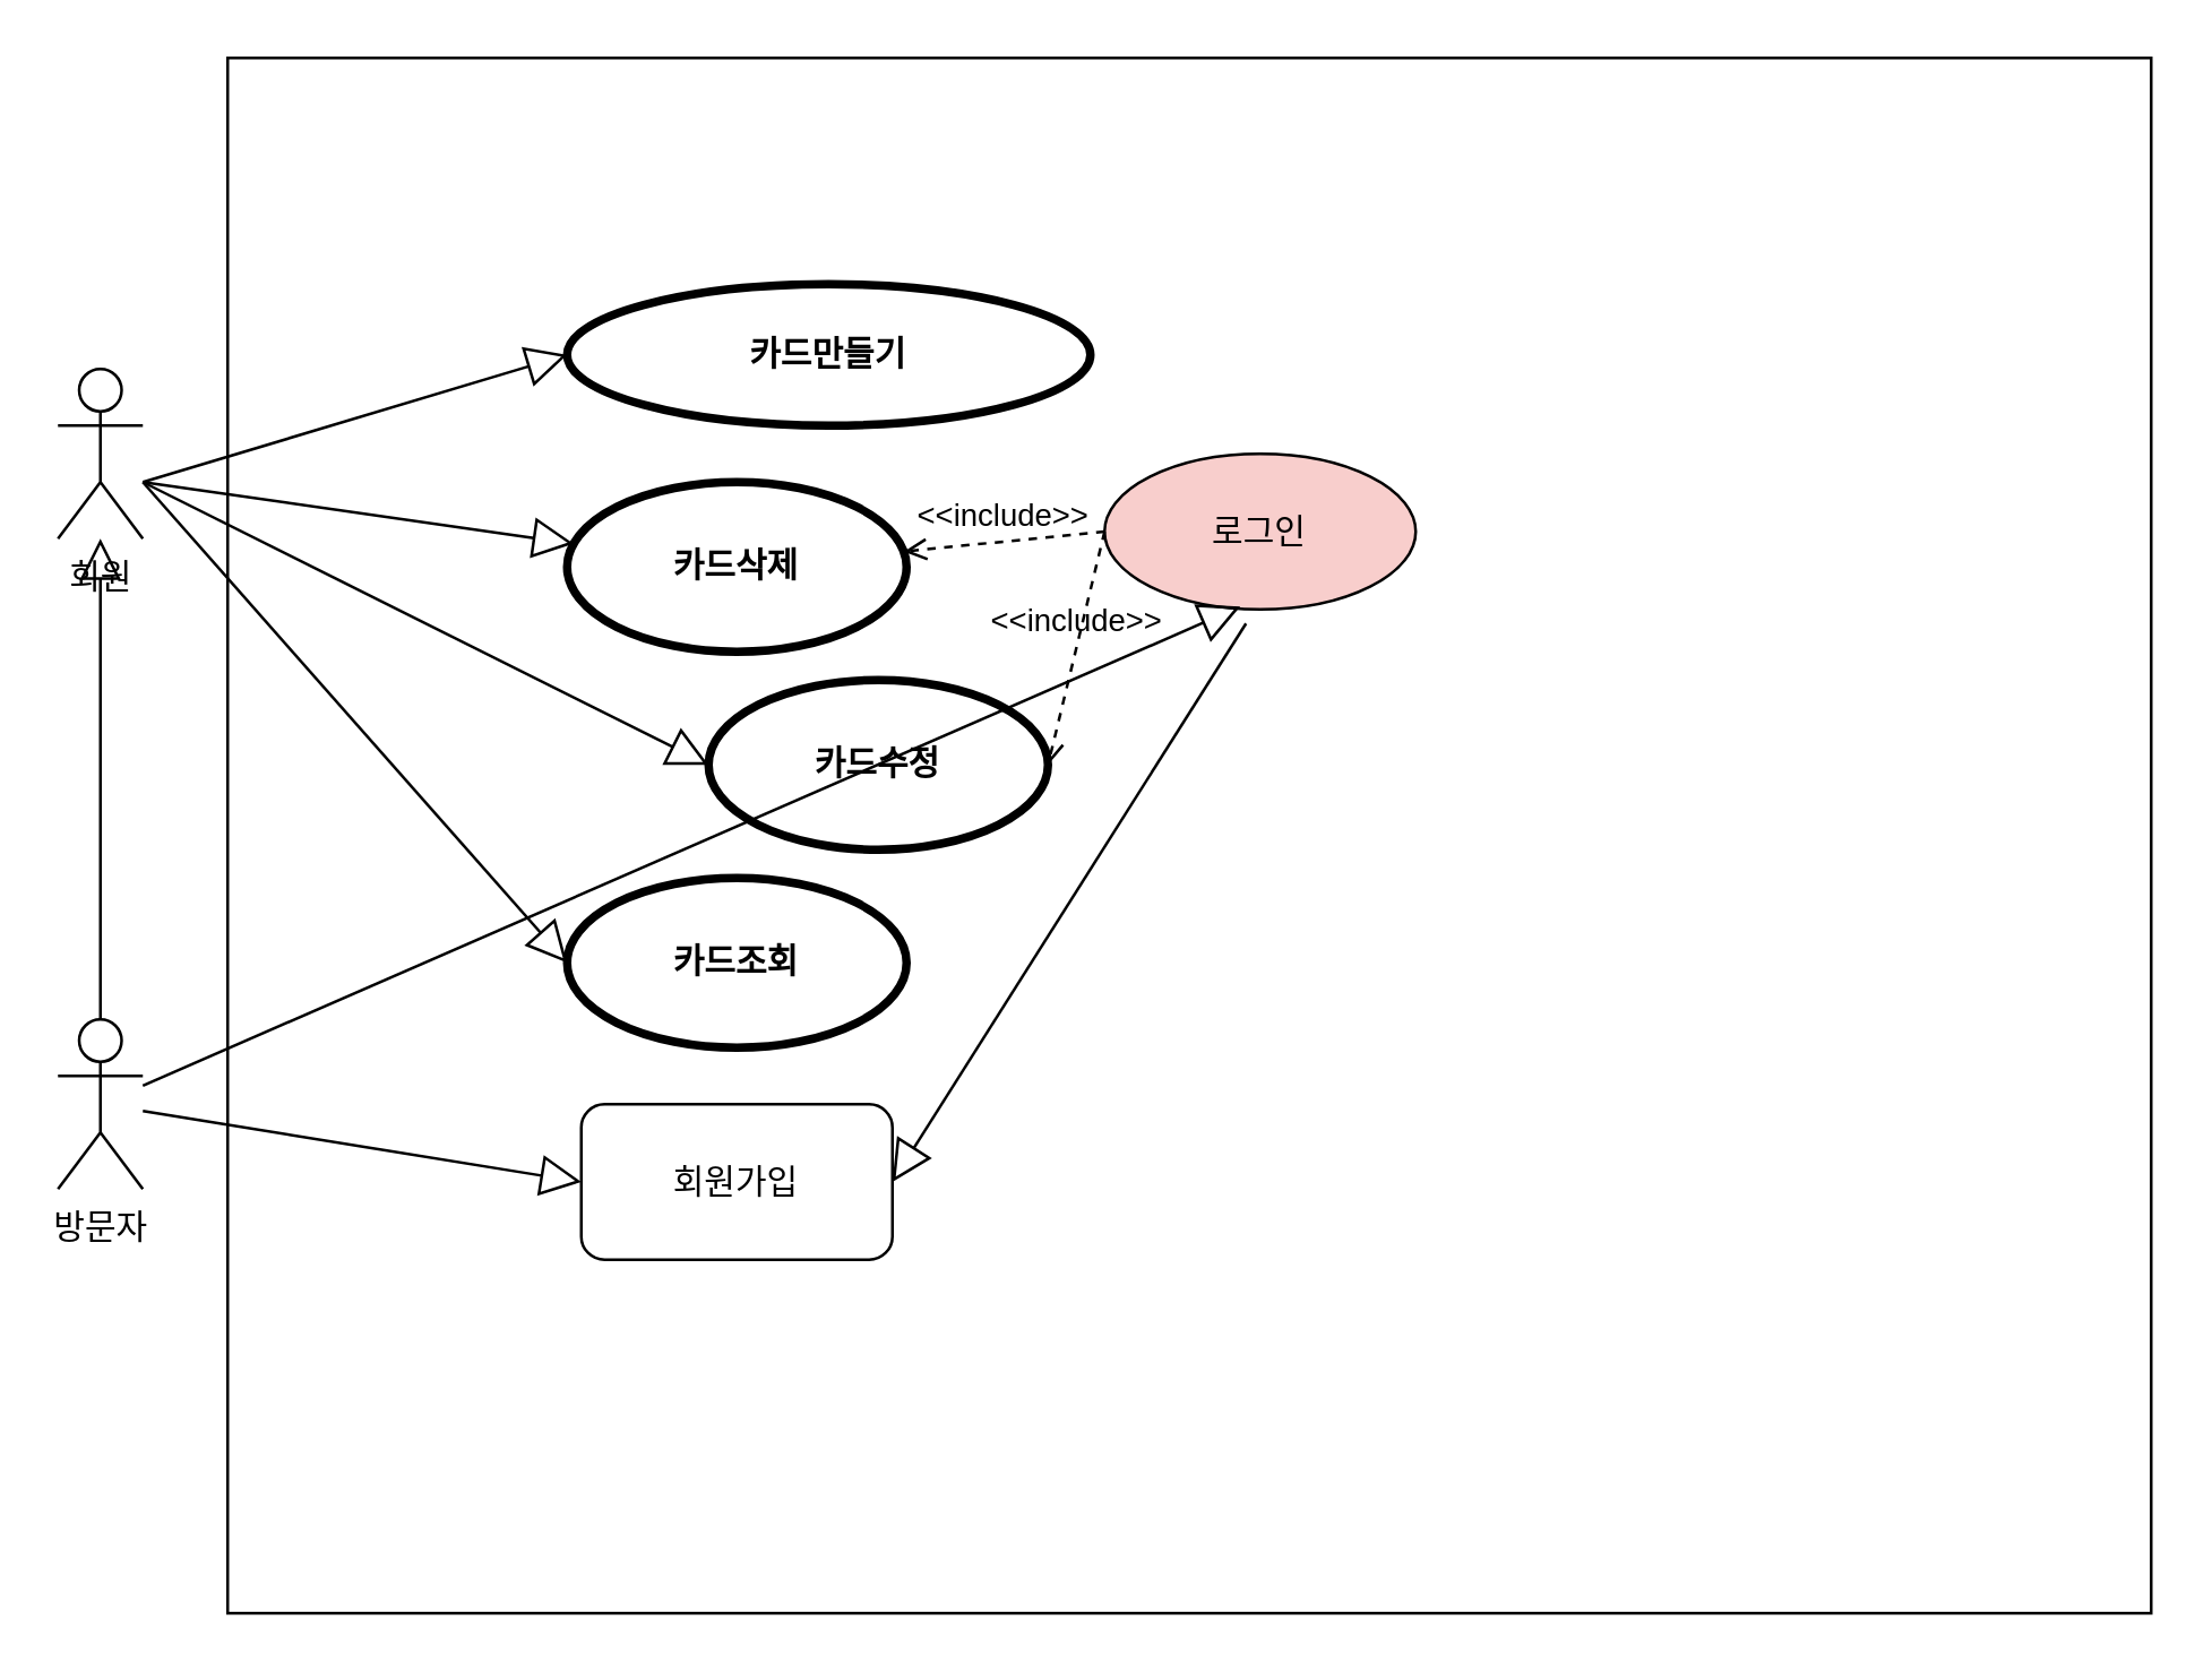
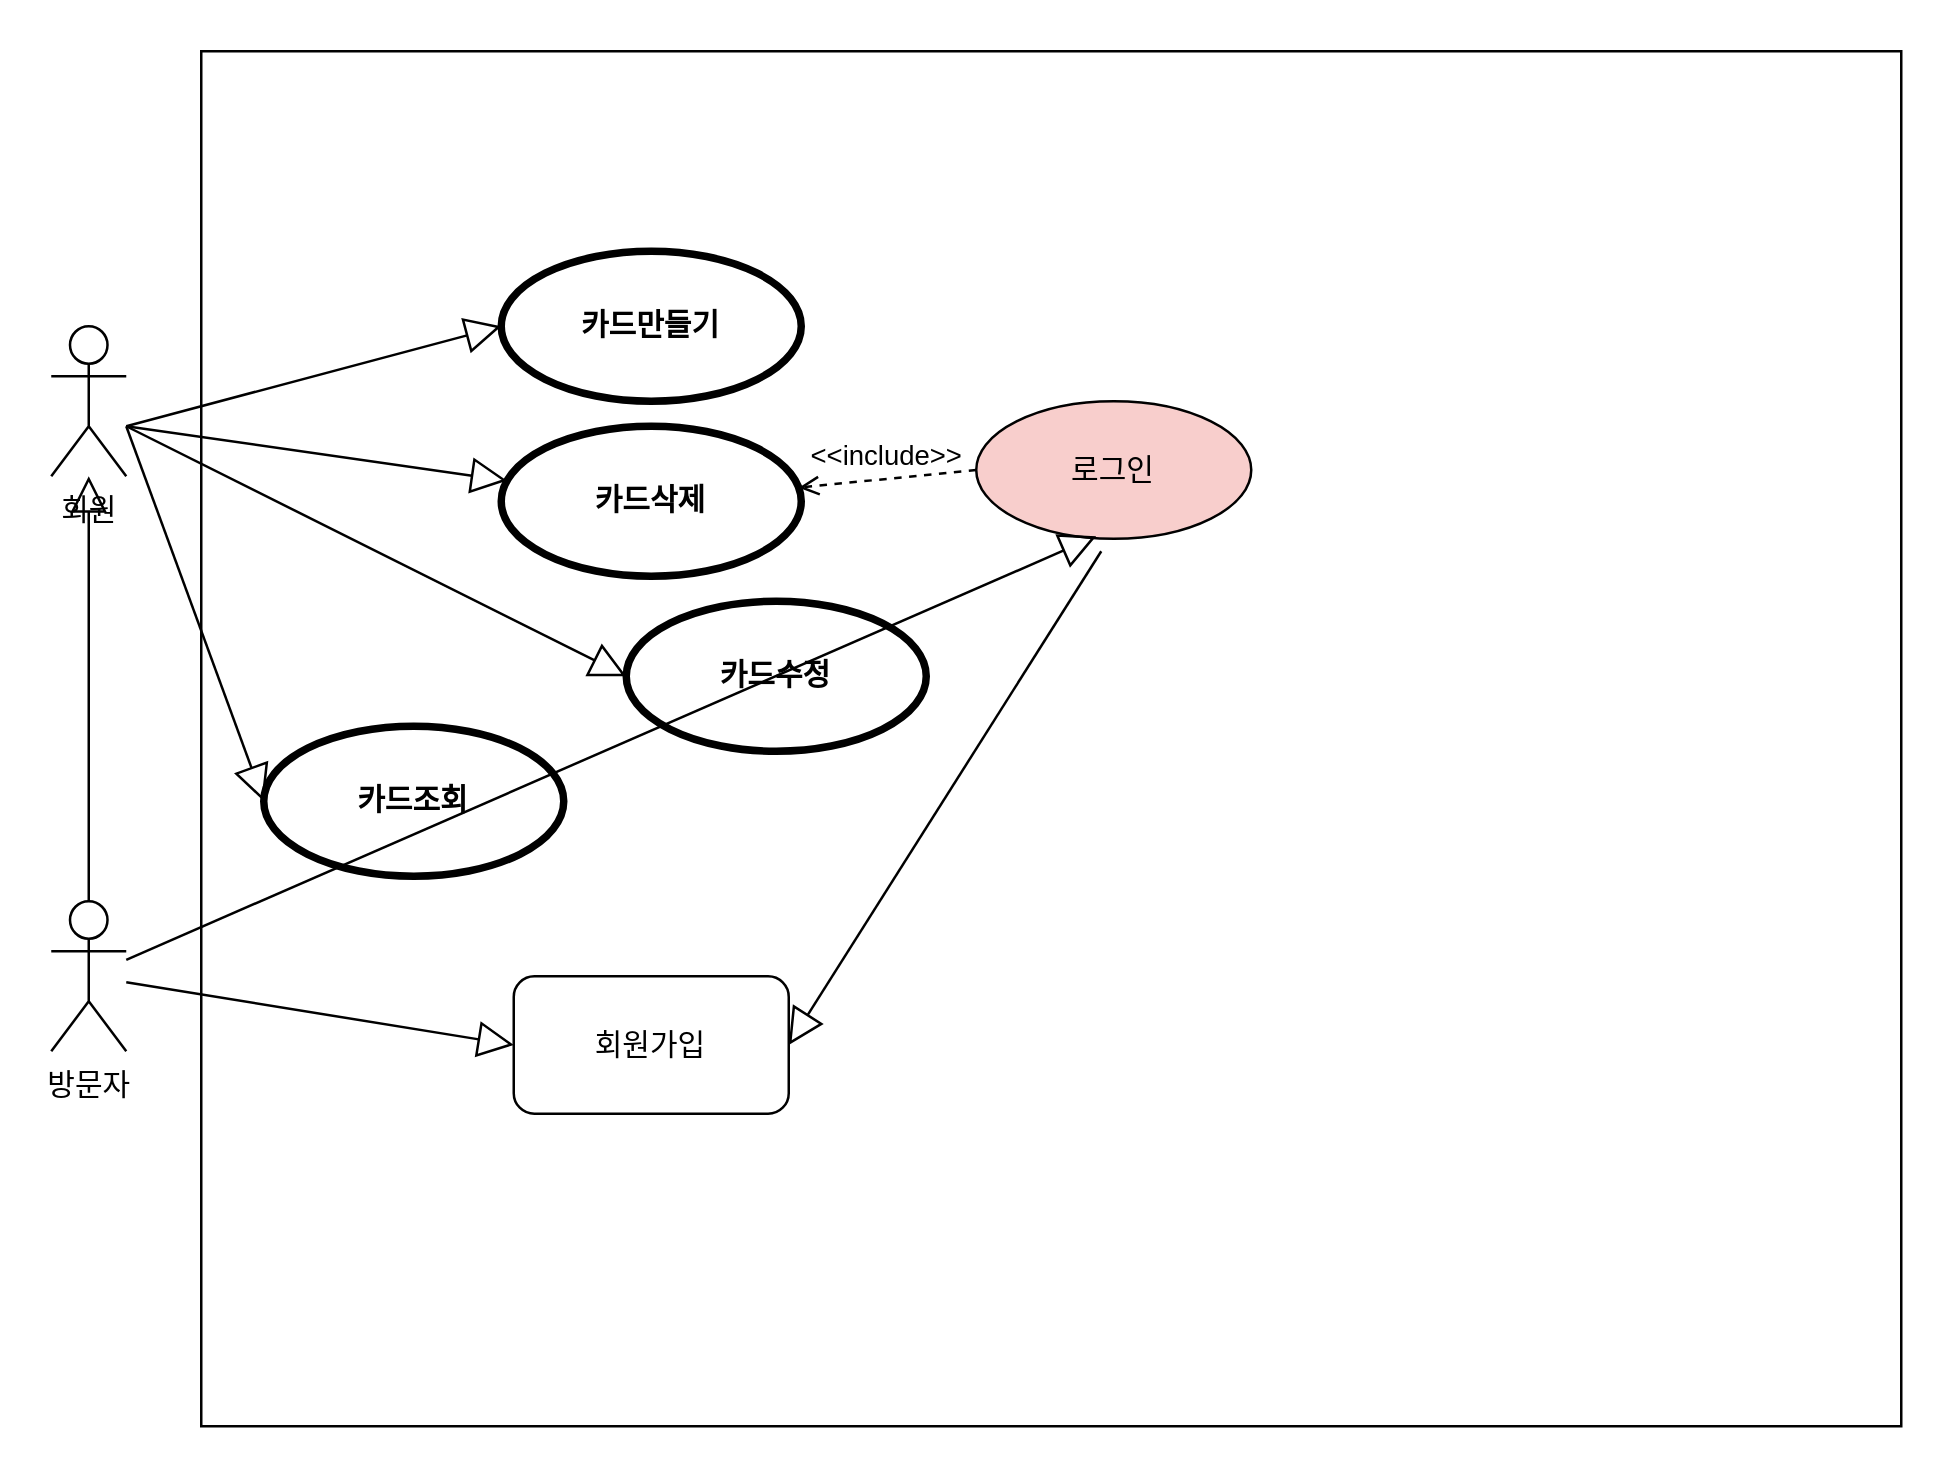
- <mxCell id="5" value="카드만들기" style="shape=ellipse;html=1;strokeWidth=3;fontStyle=1;whiteSpace=wrap;align=center;perimeter=ellipsePerimeter;" vertex="1" parent="1"><mxGeometry x="200" y="100" width="185" height="50" as="geometry" /></mxCell>
+ <mxCell id="5" value="카드만들기" style="shape=ellipse;html=1;strokeWidth=3;fontStyle=1;whiteSpace=wrap;align=center;perimeter=ellipsePerimeter;" vertex="1" parent="1"><mxGeometry x="200" y="100" width="120" height="60" as="geometry" /></mxCell>
- <mxCell id="16" value="&amp;lt;&amp;lt;include&amp;gt;&amp;gt;" style="edgeStyle=none;html=1;endArrow=open;verticalAlign=bottom;dashed=1;labelBackgroundColor=none;rounded=0;exitX=0;exitY=0.5;exitDx=0;exitDy=0;entryX=1;entryY=0.5;entryDx=0;entryDy=0;" edge="1" parent="1" source="14" target="12"><mxGeometry width="160" relative="1" as="geometry"><mxPoint x="397.57" y="266.29" as="sourcePoint" /><mxPoint x="320" y="280" as="targetPoint" /></mxGeometry></mxCell>
- <mxCell id="7" value="카드조회" style="shape=ellipse;html=1;strokeWidth=3;fontStyle=1;whiteSpace=wrap;align=center;perimeter=ellipsePerimeter;" vertex="1" parent="1"><mxGeometry x="200" y="310" width="120" height="60" as="geometry" /></mxCell>
+ <mxCell id="7" value="카드조회" style="shape=ellipse;html=1;strokeWidth=3;fontStyle=1;whiteSpace=wrap;align=center;perimeter=ellipsePerimeter;" vertex="1" parent="1"><mxGeometry x="105" y="290" width="120" height="60" as="geometry" /></mxCell>
